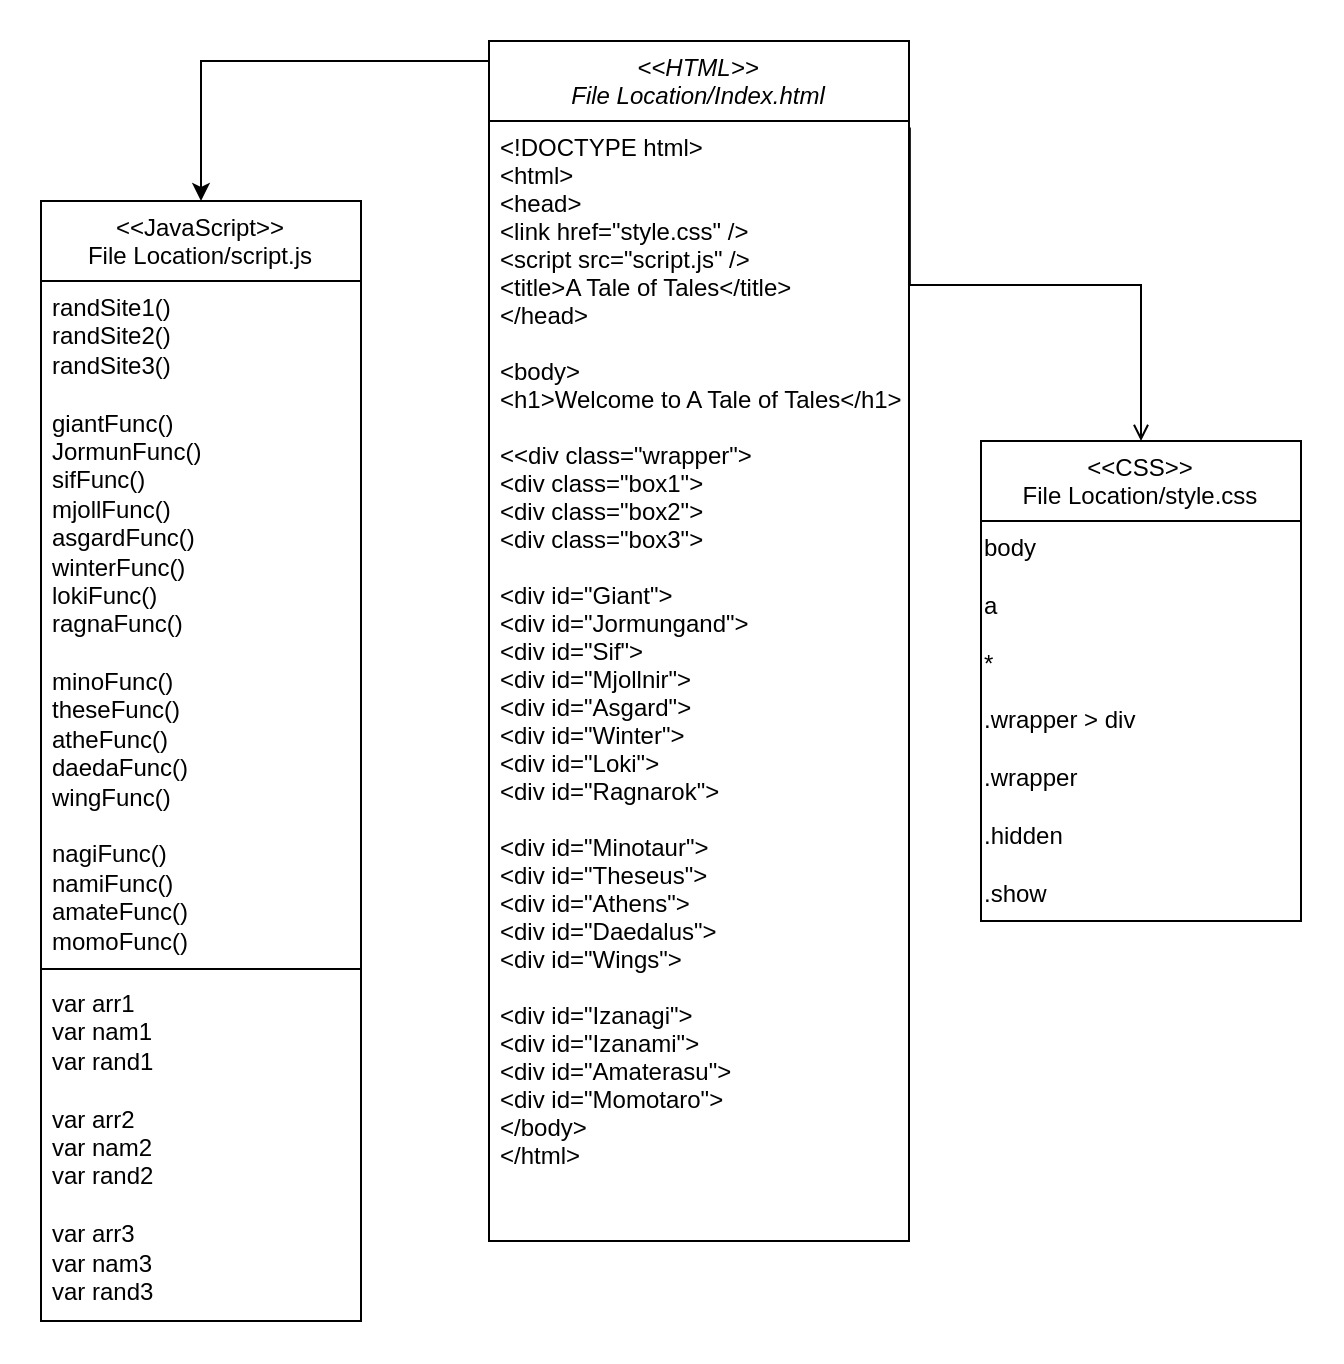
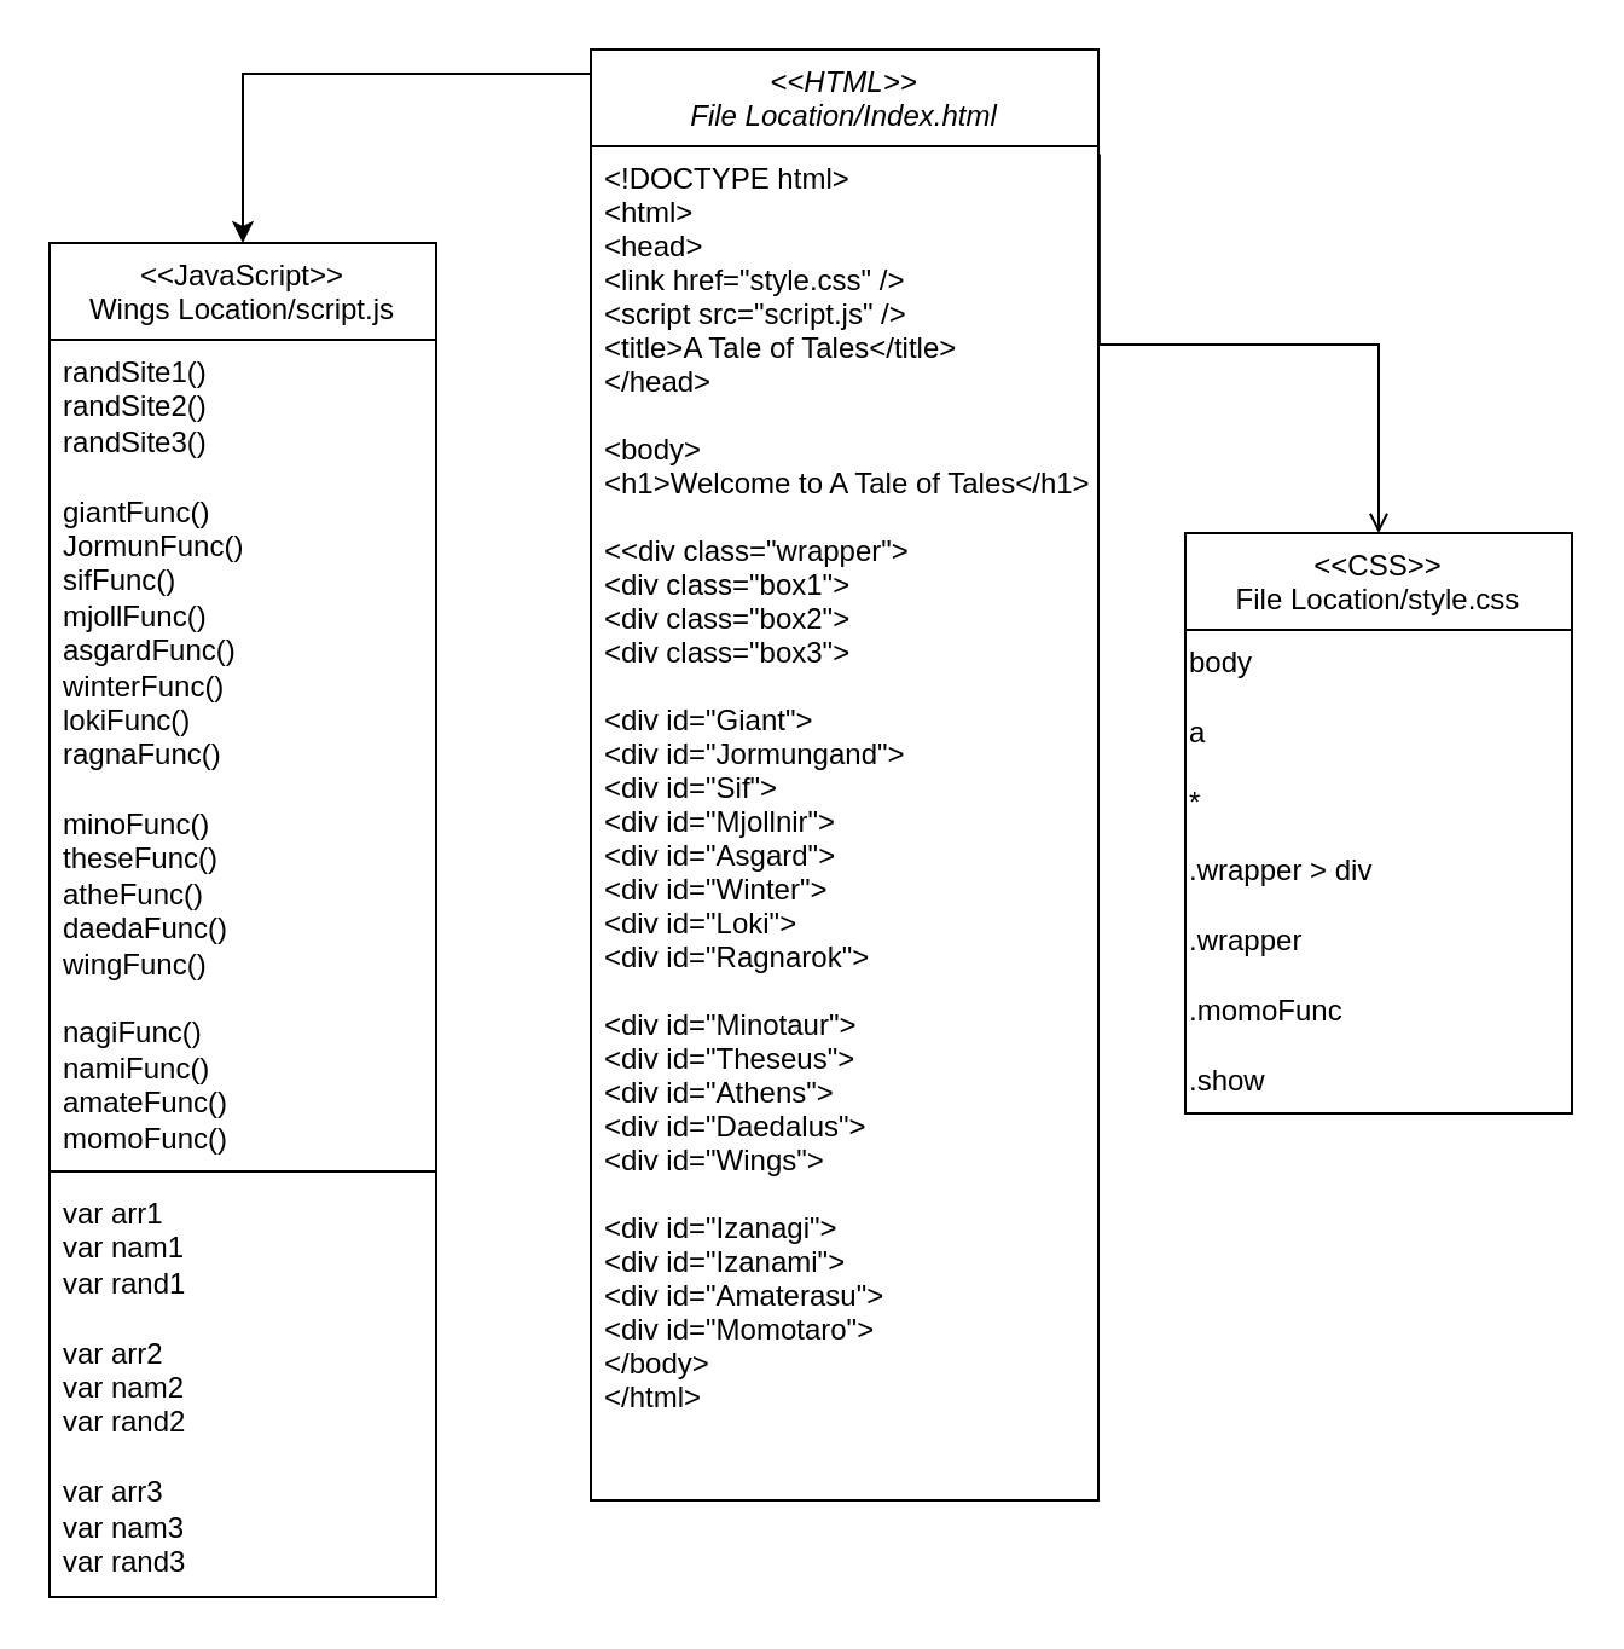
- <mxCell id="7" value="&lt;span style=&quot;font-weight: normal;&quot;&gt;&amp;lt;&amp;lt;JavaScript&amp;gt;&amp;gt;&lt;/span&gt;&lt;div&gt;&lt;span style=&quot;font-weight: normal;&quot;&gt;File Location/script.js&lt;/span&gt;&lt;/div&gt;" style="swimlane;fontStyle=1;align=center;verticalAlign=top;childLayout=stackLayout;horizontal=1;startSize=40;horizontalStack=0;resizeParent=1;resizeParentMax=0;resizeLast=0;collapsible=1;marginBottom=0;whiteSpace=wrap;html=1;" vertex="1" parent="1"><mxGeometry x="20" y="100" width="160" height="560" as="geometry" /></mxCell>
+ <mxCell id="7" value="&lt;span style=&quot;font-weight: normal;&quot;&gt;&amp;lt;&amp;lt;JavaScript&amp;gt;&amp;gt;&lt;/span&gt;&lt;div&gt;&lt;span style=&quot;font-weight: normal;&quot;&gt;Wings Location/script.js&lt;/span&gt;&lt;/div&gt;" style="swimlane;fontStyle=1;align=center;verticalAlign=top;childLayout=stackLayout;horizontal=1;startSize=40;horizontalStack=0;resizeParent=1;resizeParentMax=0;resizeLast=0;collapsible=1;marginBottom=0;whiteSpace=wrap;html=1;" vertex="1" parent="1"><mxGeometry x="20" y="100" width="160" height="560" as="geometry" /></mxCell>
- <mxCell id="5" value="body&lt;div&gt;&lt;br&gt;&lt;/div&gt;&lt;div&gt;a&lt;/div&gt;&lt;div&gt;&lt;br&gt;&lt;/div&gt;&lt;div&gt;*&lt;/div&gt;&lt;div&gt;&lt;br&gt;&lt;/div&gt;&lt;div&gt;.wrapper &amp;gt; div&lt;/div&gt;&lt;div&gt;&lt;br&gt;&lt;/div&gt;&lt;div&gt;.wrapper&lt;/div&gt;&lt;div&gt;&lt;br&gt;&lt;/div&gt;&lt;div&gt;.hidden&lt;/div&gt;&lt;div&gt;&lt;br&gt;&lt;/div&gt;&lt;div&gt;.show&lt;/div&gt;" style="text;html=1;align=left;verticalAlign=middle;resizable=0;points=[];autosize=1;strokeColor=none;fillColor=none;" vertex="1" parent="4"><mxGeometry y="40" width="160" height="200" as="geometry" /></mxCell>
+ <mxCell id="5" value="body&lt;div&gt;&lt;br&gt;&lt;/div&gt;&lt;div&gt;a&lt;/div&gt;&lt;div&gt;&lt;br&gt;&lt;/div&gt;&lt;div&gt;*&lt;/div&gt;&lt;div&gt;&lt;br&gt;&lt;/div&gt;&lt;div&gt;.wrapper &amp;gt; div&lt;/div&gt;&lt;div&gt;&lt;br&gt;&lt;/div&gt;&lt;div&gt;.wrapper&lt;/div&gt;&lt;div&gt;&lt;br&gt;&lt;/div&gt;&lt;div&gt;.momoFunc&lt;/div&gt;&lt;div&gt;&lt;br&gt;&lt;/div&gt;&lt;div&gt;.show&lt;/div&gt;" style="text;html=1;align=left;verticalAlign=middle;resizable=0;points=[];autosize=1;strokeColor=none;fillColor=none;" vertex="1" parent="4"><mxGeometry y="40" width="160" height="200" as="geometry" /></mxCell>
